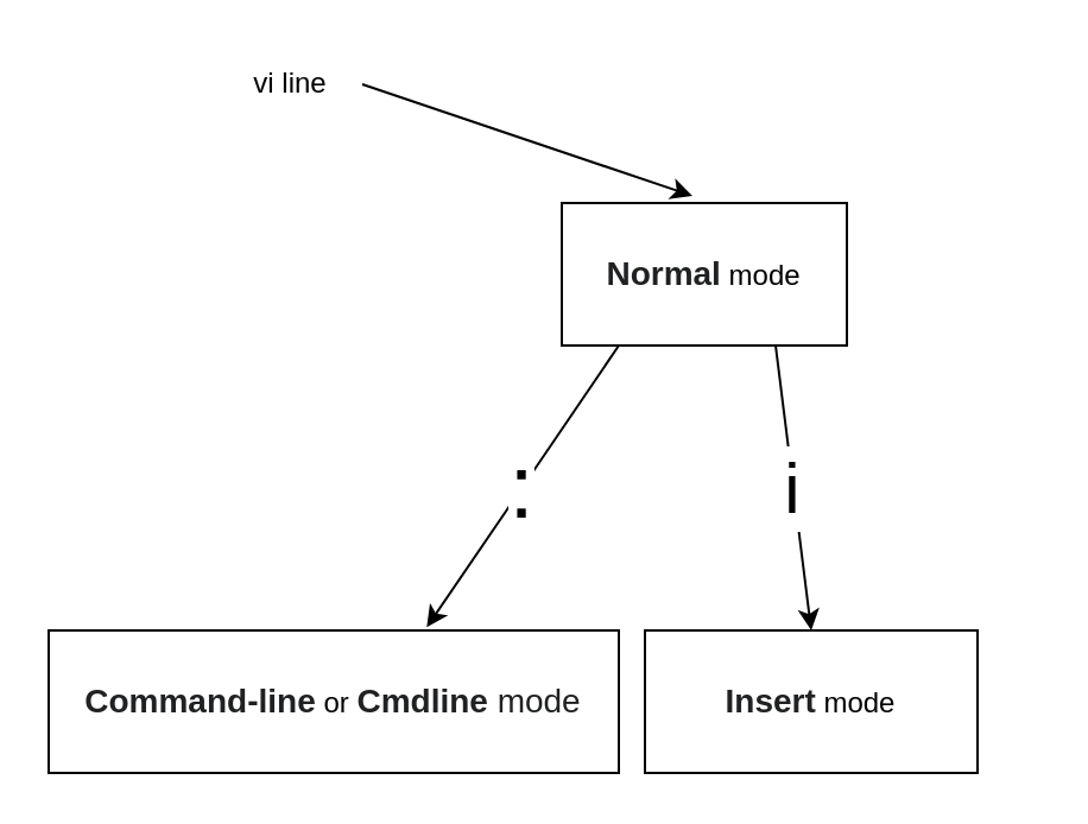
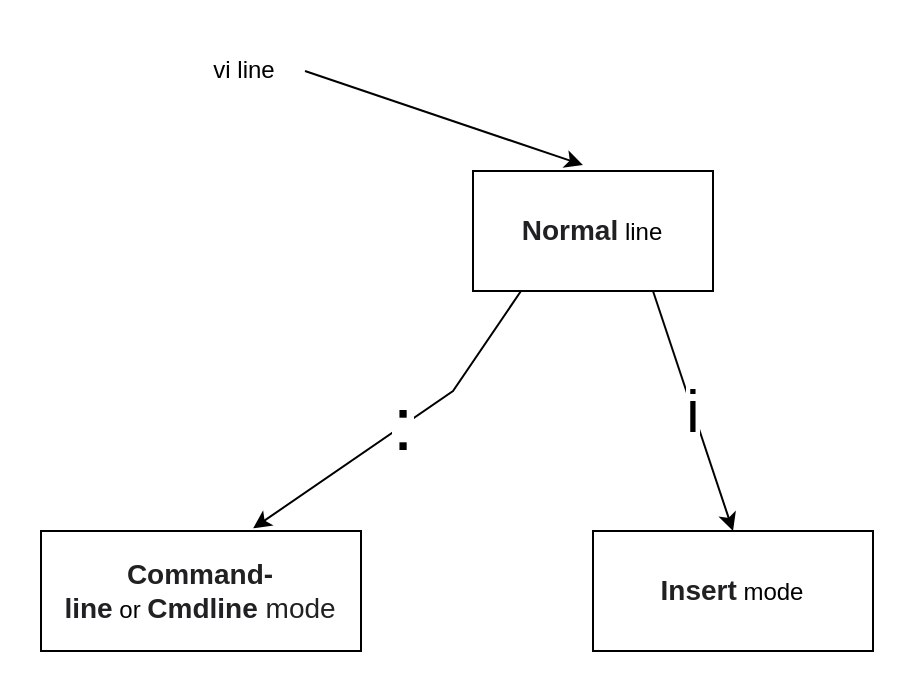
- <mxCell id="2" value="&lt;b style=&quot;color: rgb(32, 33, 34); font-family: sans-serif; font-size: 14px; text-align: left; background-color: rgb(255, 255, 255);&quot;&gt;Normal&lt;/b&gt;&amp;nbsp;mode" style="rounded=0;whiteSpace=wrap;html=1;" parent="1" vertex="1"><mxGeometry x="236" y="85" width="120" height="60" as="geometry" /></mxCell>
+ <mxCell id="2" value="&lt;b style=&quot;color: rgb(32, 33, 34); font-family: sans-serif; font-size: 14px; text-align: left; background-color: rgb(255, 255, 255);&quot;&gt;Normal&lt;/b&gt;&amp;nbsp;line" style="rounded=0;whiteSpace=wrap;html=1;" parent="1" vertex="1"><mxGeometry x="236" y="85" width="120" height="60" as="geometry" /></mxCell>
- <mxCell id="3" value="&lt;b style=&quot;color: rgb(32, 33, 34); font-family: sans-serif; font-size: 14px; text-align: left; background-color: rgb(255, 255, 255);&quot;&gt;Command-line&lt;/b&gt;&amp;nbsp;or&amp;nbsp;&lt;b style=&quot;color: rgb(32, 33, 34); font-family: sans-serif; font-size: 14px; text-align: left; background-color: rgb(255, 255, 255);&quot;&gt;Cmdline&lt;/b&gt;&lt;span style=&quot;color: rgb(32, 33, 34); font-family: sans-serif; font-size: 14px; text-align: left; background-color: rgb(255, 255, 255);&quot;&gt;&amp;nbsp;mode&lt;/span&gt;" style="rounded=0;whiteSpace=wrap;html=1;" parent="1" vertex="1"><mxGeometry x="20" y="265" width="240" height="60" as="geometry" /></mxCell>
+ <mxCell id="3" value="&lt;b style=&quot;color: rgb(32, 33, 34); font-family: sans-serif; font-size: 14px; text-align: left; background-color: rgb(255, 255, 255);&quot;&gt;Command-line&lt;/b&gt;&amp;nbsp;or&amp;nbsp;&lt;b style=&quot;color: rgb(32, 33, 34); font-family: sans-serif; font-size: 14px; text-align: left; background-color: rgb(255, 255, 255);&quot;&gt;Cmdline&lt;/b&gt;&lt;span style=&quot;color: rgb(32, 33, 34); font-family: sans-serif; font-size: 14px; text-align: left; background-color: rgb(255, 255, 255);&quot;&gt;&amp;nbsp;mode&lt;/span&gt;" style="rounded=0;whiteSpace=wrap;html=1;" parent="1" vertex="1"><mxGeometry x="20" y="265" width="160" height="60" as="geometry" /></mxCell>
- <mxCell id="5" value="&lt;b style=&quot;color: rgb(32, 33, 34); font-family: sans-serif; font-size: 14px; text-align: left; background-color: rgb(255, 255, 255);&quot;&gt;Insert&lt;/b&gt;&amp;nbsp;mode" style="rounded=0;whiteSpace=wrap;html=1;fontSize=12;" parent="1" vertex="1"><mxGeometry x="271" y="265" width="140" height="60" as="geometry" /></mxCell>
+ <mxCell id="5" value="&lt;b style=&quot;color: rgb(32, 33, 34); font-family: sans-serif; font-size: 14px; text-align: left; background-color: rgb(255, 255, 255);&quot;&gt;Insert&lt;/b&gt;&amp;nbsp;mode" style="rounded=0;whiteSpace=wrap;html=1;fontSize=12;" parent="1" vertex="1"><mxGeometry x="296" y="265" width="140" height="60" as="geometry" /></mxCell>
